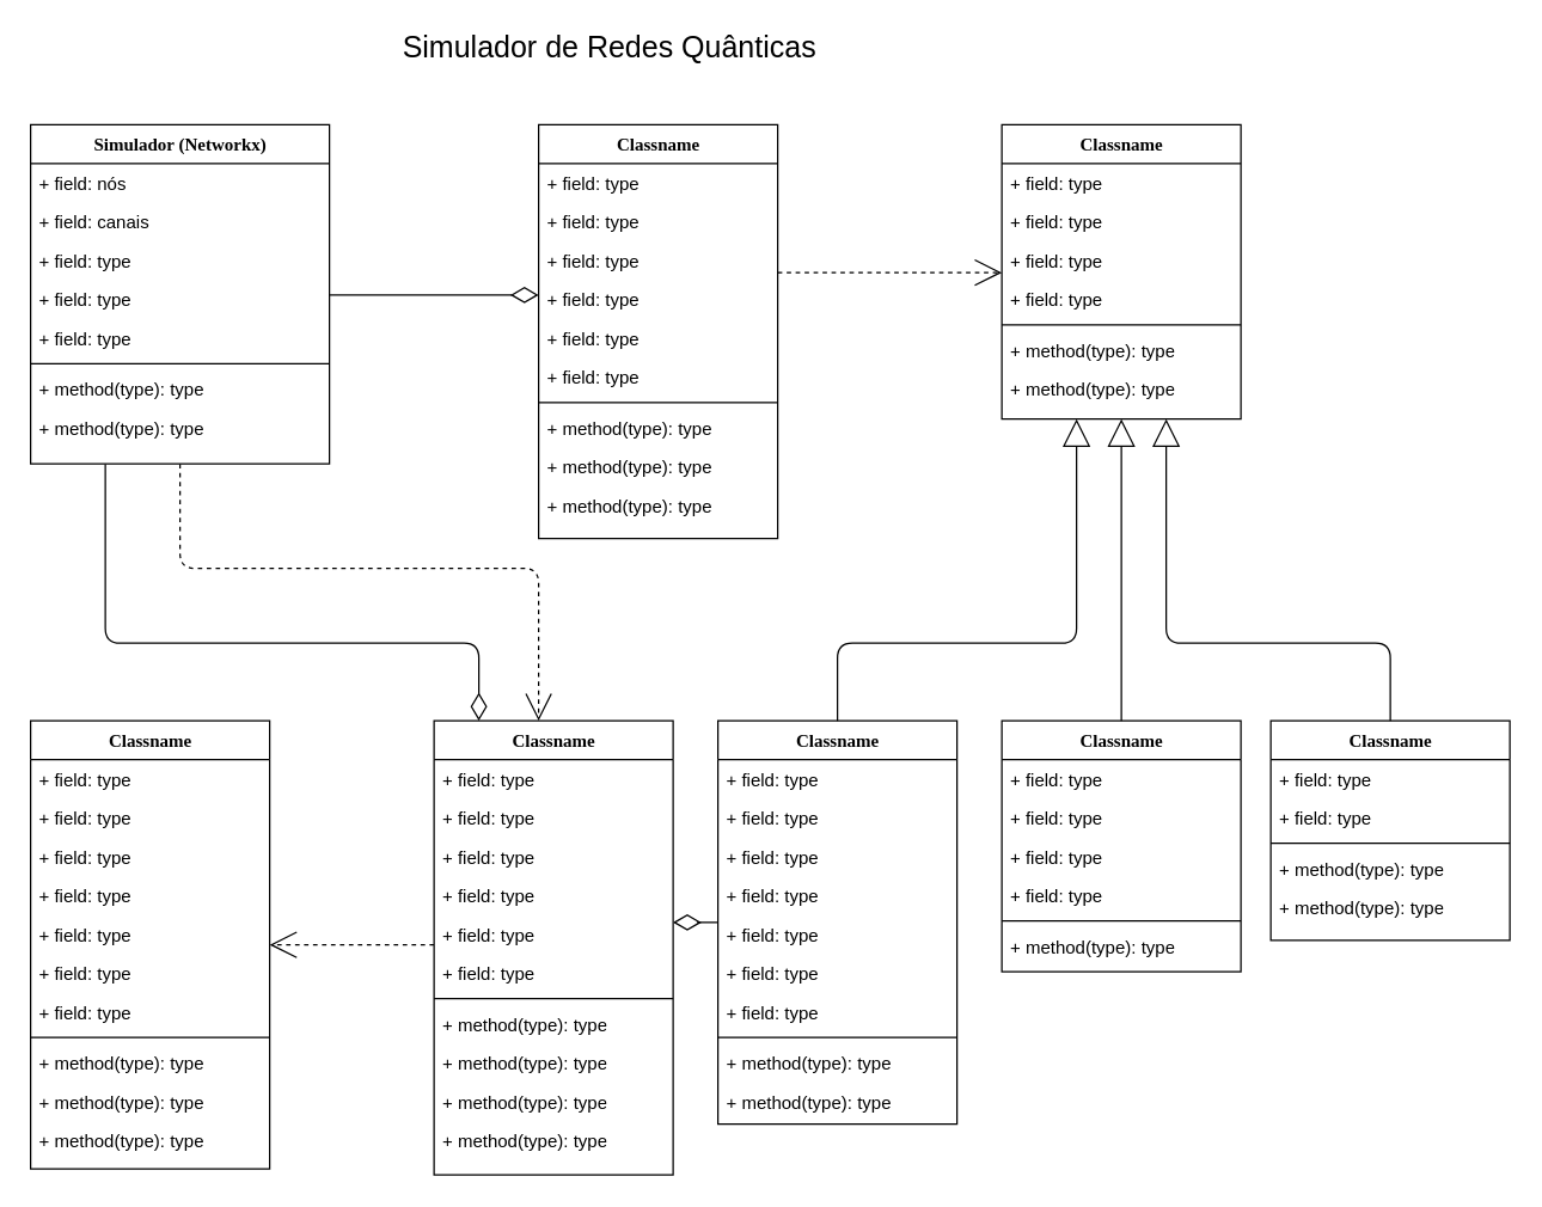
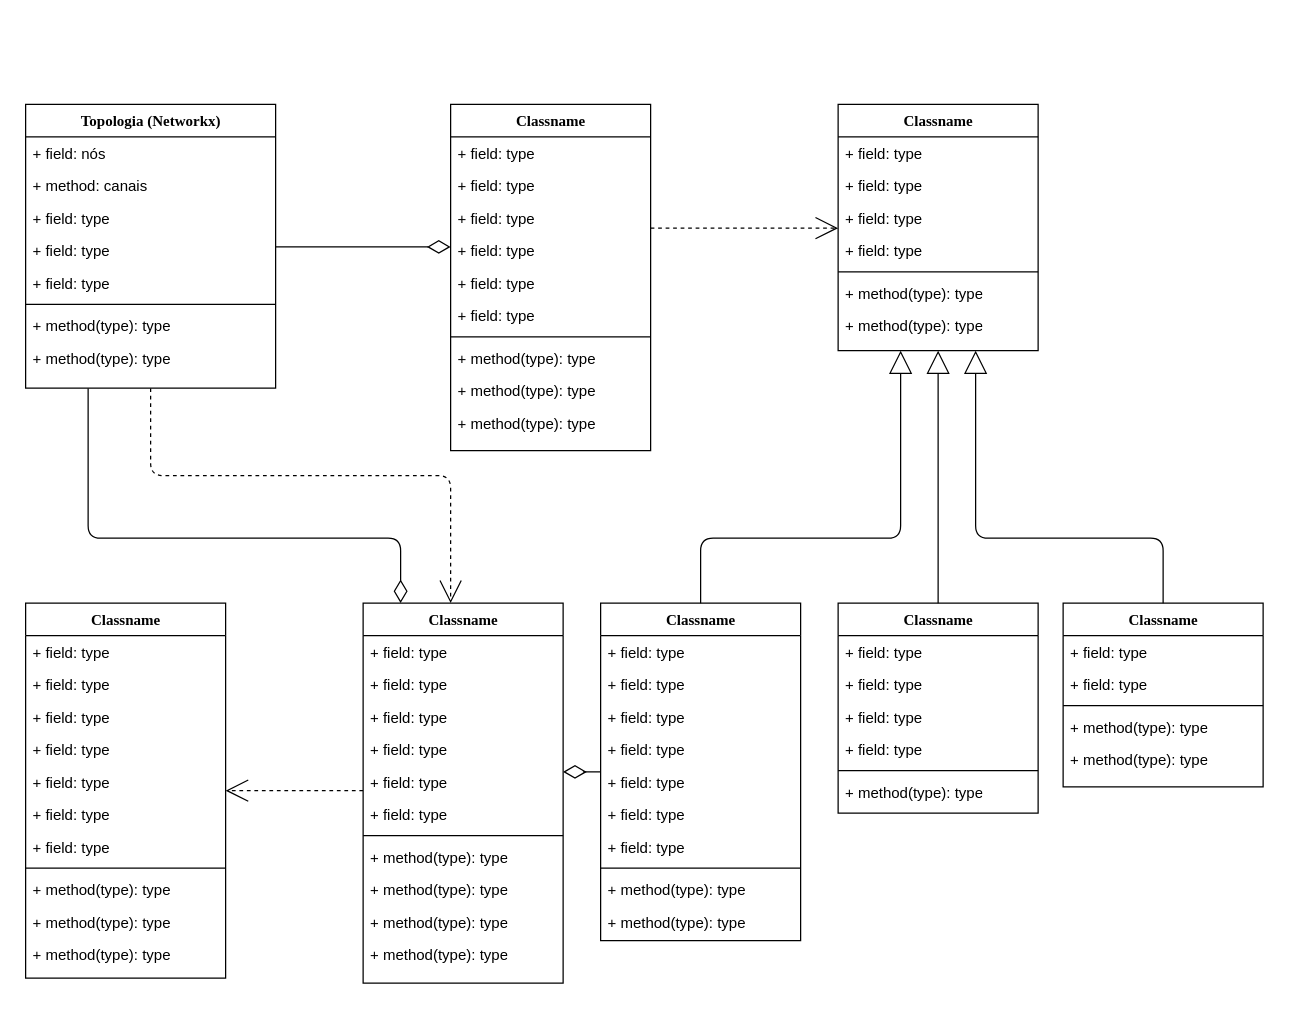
- <mxCell id="87" value="&lt;font style=&quot;font-size: 20px&quot;&gt;Simulador de Redes Quânticas&amp;nbsp;&lt;/font&gt;" style="text;html=1;align=center;verticalAlign=middle;resizable=0;points=[];autosize=1;" parent="1" vertex="1"><mxGeometry x="260" y="20" width="300" height="20" as="geometry" /></mxCell>
- <mxCell id="4" value="Simulador (Networkx)" style="swimlane;html=1;fontStyle=1;align=center;verticalAlign=top;childLayout=stackLayout;horizontal=1;startSize=26;horizontalStack=0;resizeParent=1;resizeLast=0;collapsible=1;marginBottom=0;swimlaneFillColor=#ffffff;rounded=0;shadow=0;comic=0;labelBackgroundColor=none;strokeWidth=1;fillColor=none;fontFamily=Verdana;fontSize=12" parent="1" vertex="1"><mxGeometry x="20" y="83" width="200" height="227" as="geometry" /></mxCell>
+ <mxCell id="4" value="Topologia (Networkx)" style="swimlane;html=1;fontStyle=1;align=center;verticalAlign=top;childLayout=stackLayout;horizontal=1;startSize=26;horizontalStack=0;resizeParent=1;resizeLast=0;collapsible=1;marginBottom=0;swimlaneFillColor=#ffffff;rounded=0;shadow=0;comic=0;labelBackgroundColor=none;strokeWidth=1;fillColor=none;fontFamily=Verdana;fontSize=12" parent="1" vertex="1"><mxGeometry x="20" y="83" width="200" height="227" as="geometry" /></mxCell>
- <mxCell id="6" value="+ field: canais" style="text;html=1;strokeColor=none;fillColor=none;align=left;verticalAlign=top;spacingLeft=4;spacingRight=4;whiteSpace=wrap;overflow=hidden;rotatable=0;points=[[0,0.5],[1,0.5]];portConstraint=eastwest;" parent="4" vertex="1"><mxGeometry y="52" width="200" height="26" as="geometry" /></mxCell>
+ <mxCell id="6" value="+ method: canais" style="text;html=1;strokeColor=none;fillColor=none;align=left;verticalAlign=top;spacingLeft=4;spacingRight=4;whiteSpace=wrap;overflow=hidden;rotatable=0;points=[[0,0.5],[1,0.5]];portConstraint=eastwest;" parent="4" vertex="1"><mxGeometry y="52" width="200" height="26" as="geometry" /></mxCell>
